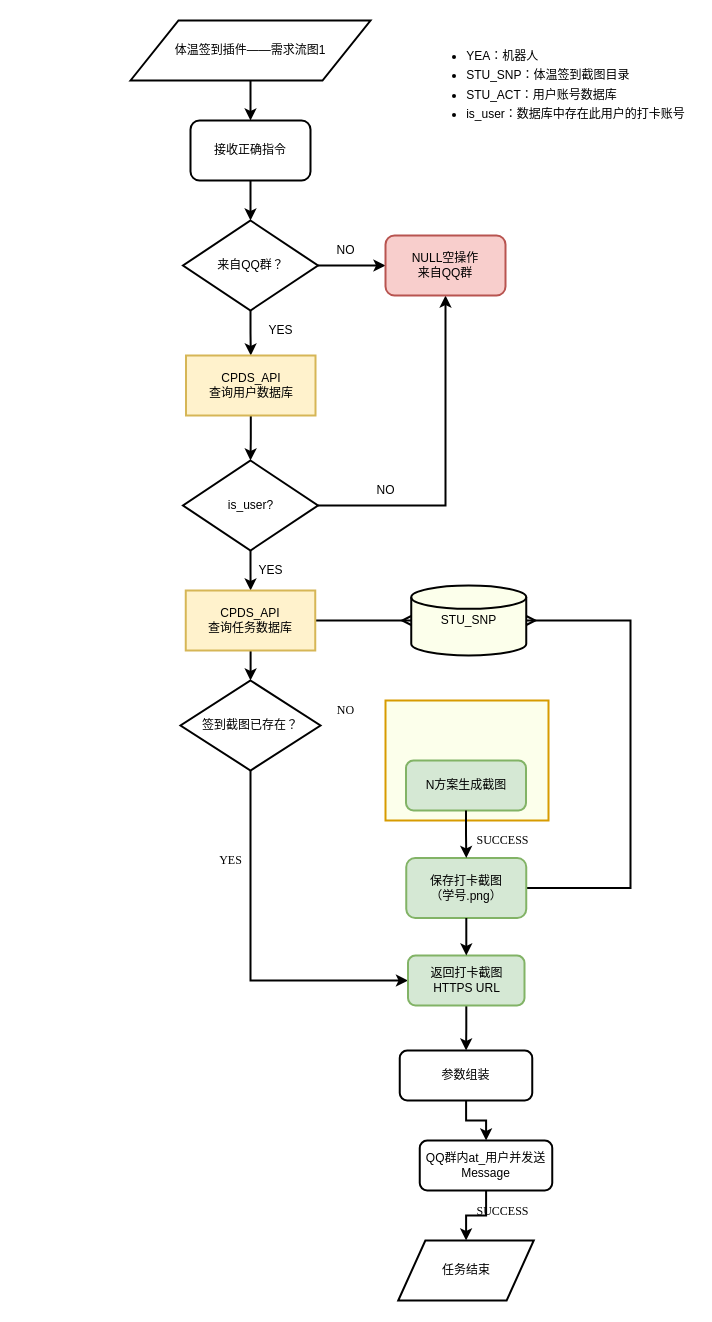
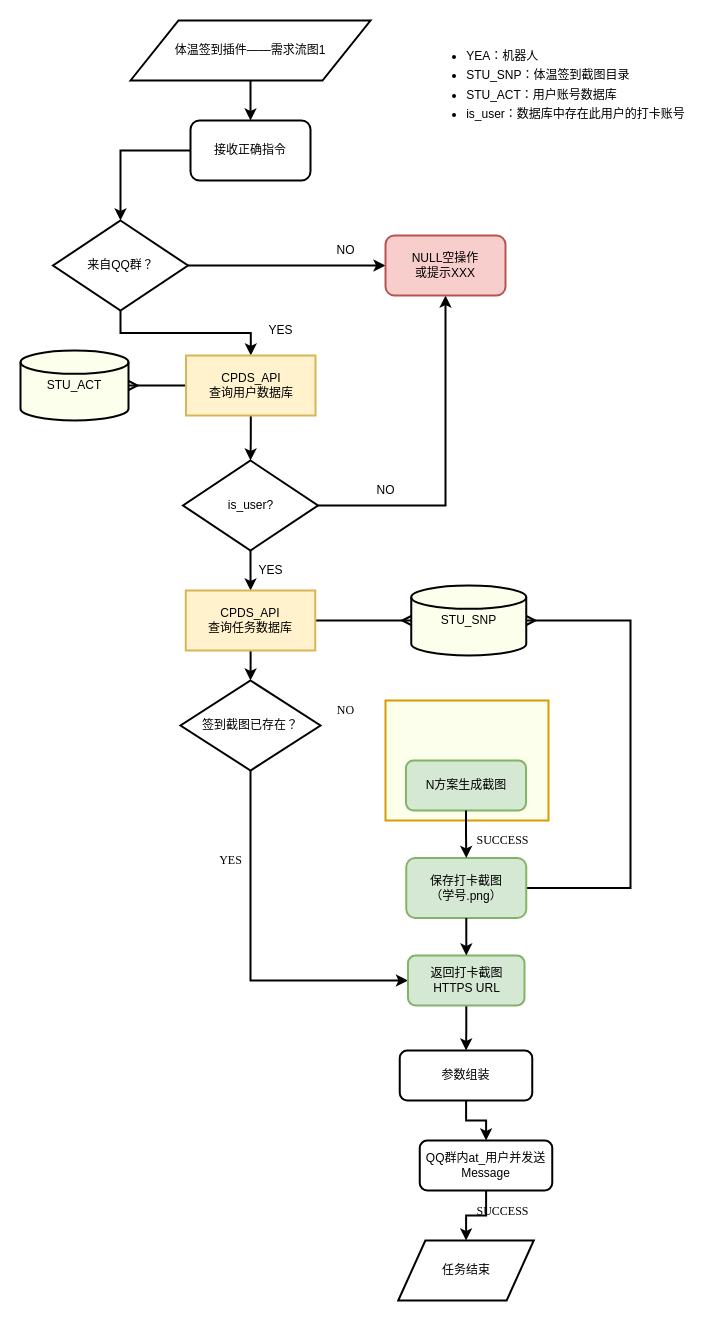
- <mxCell id="13" value="来自QQ群？" style="rhombus;whiteSpace=wrap;html=1;strokeWidth=2;" vertex="1" parent="1"><mxGeometry x="182.5" y="220" width="135" height="90" as="geometry" /></mxCell>
+ <mxCell id="13" value="来自QQ群？" style="rhombus;whiteSpace=wrap;html=1;strokeWidth=2;" vertex="1" parent="1"><mxGeometry x="52.5" y="220" width="135" height="90" as="geometry" /></mxCell>
- <mxCell id="15" value="NULL空操作&lt;br&gt;来自QQ群" style="rounded=1;whiteSpace=wrap;html=1;strokeWidth=2;fillColor=#f8cecc;strokeColor=#b85450;" vertex="1" parent="1"><mxGeometry x="385" y="235" width="120" height="60" as="geometry" /></mxCell>
+ <mxCell id="15" value="NULL空操作&lt;br&gt;或提示XXX" style="rounded=1;whiteSpace=wrap;html=1;strokeWidth=2;fillColor=#f8cecc;strokeColor=#b85450;" vertex="1" parent="1"><mxGeometry x="385" y="235" width="120" height="60" as="geometry" /></mxCell>
+ <mxCell id="20" value="&lt;span style=&quot;font-family: &amp;#34;helvetica&amp;#34; ; white-space: normal&quot;&gt;STU_ACT&lt;/span&gt;" style="strokeWidth=2;html=1;shape=mxgraph.flowchart.database;whiteSpace=wrap;fillColor=#FCFFEB;fontFamily=Times New Roman;" vertex="1" parent="1"><mxGeometry x="20" y="350" width="108" height="70" as="geometry" /></mxCell>
+ <mxCell id="36" value="" style="edgeStyle=orthogonalEdgeStyle;rounded=0;orthogonalLoop=1;jettySize=auto;html=1;strokeWidth=2;fontFamily=Times New Roman;endArrow=ERmany;endFill=0;" edge="1" parent="1" source="37" target="20"><mxGeometry relative="1" as="geometry" /></mxCell>
